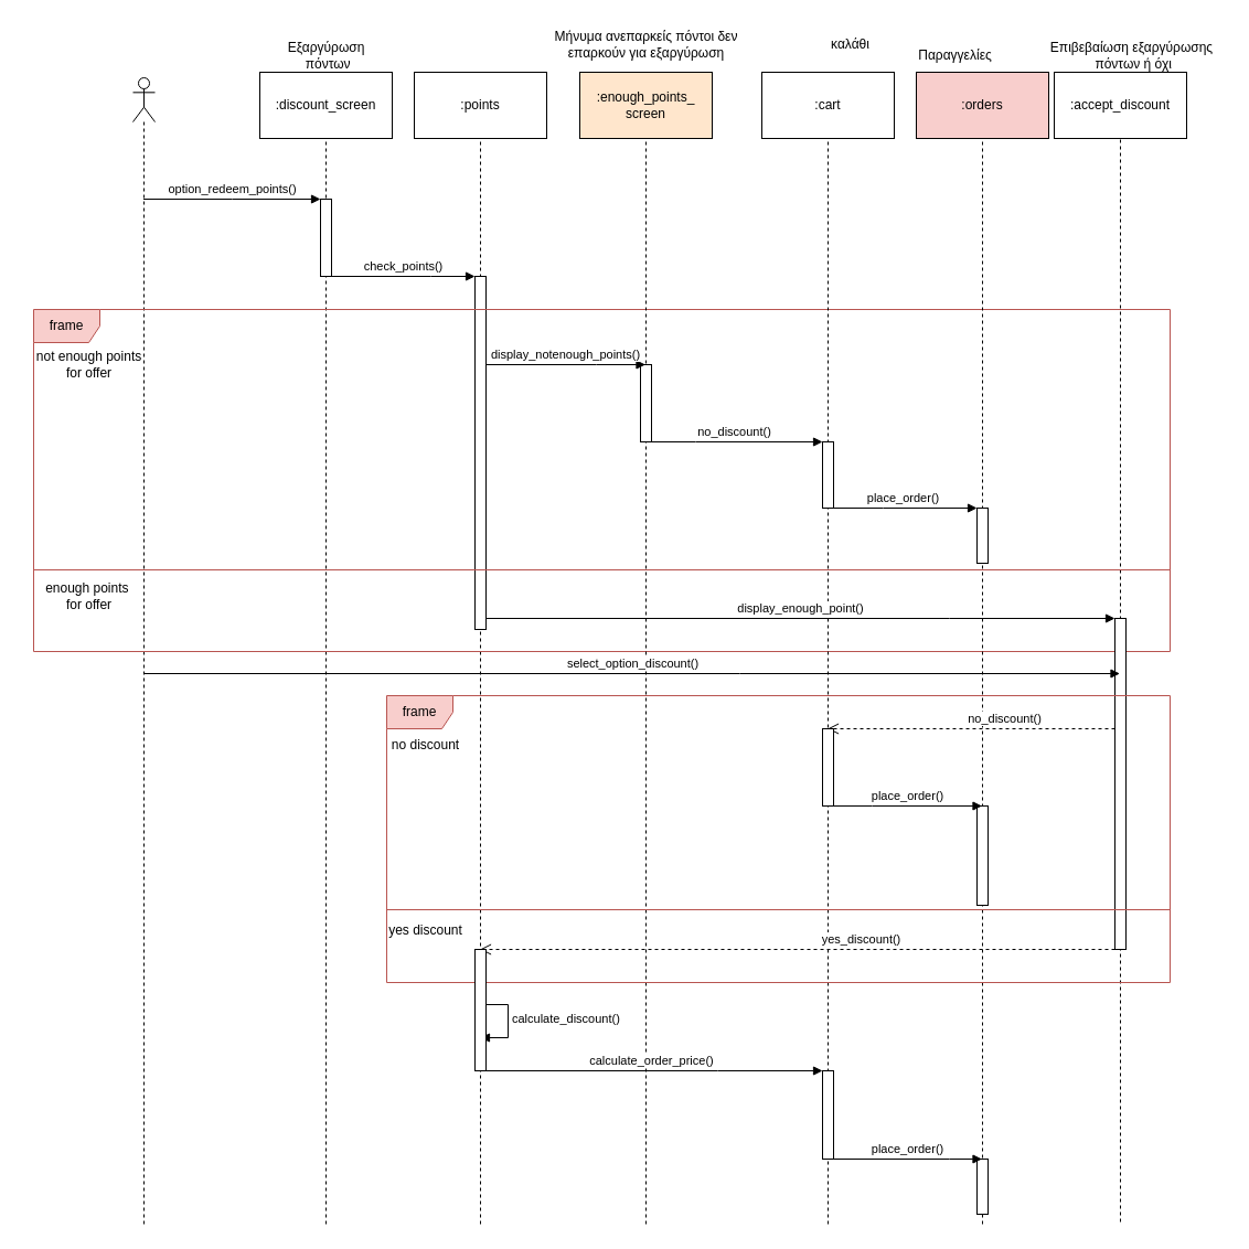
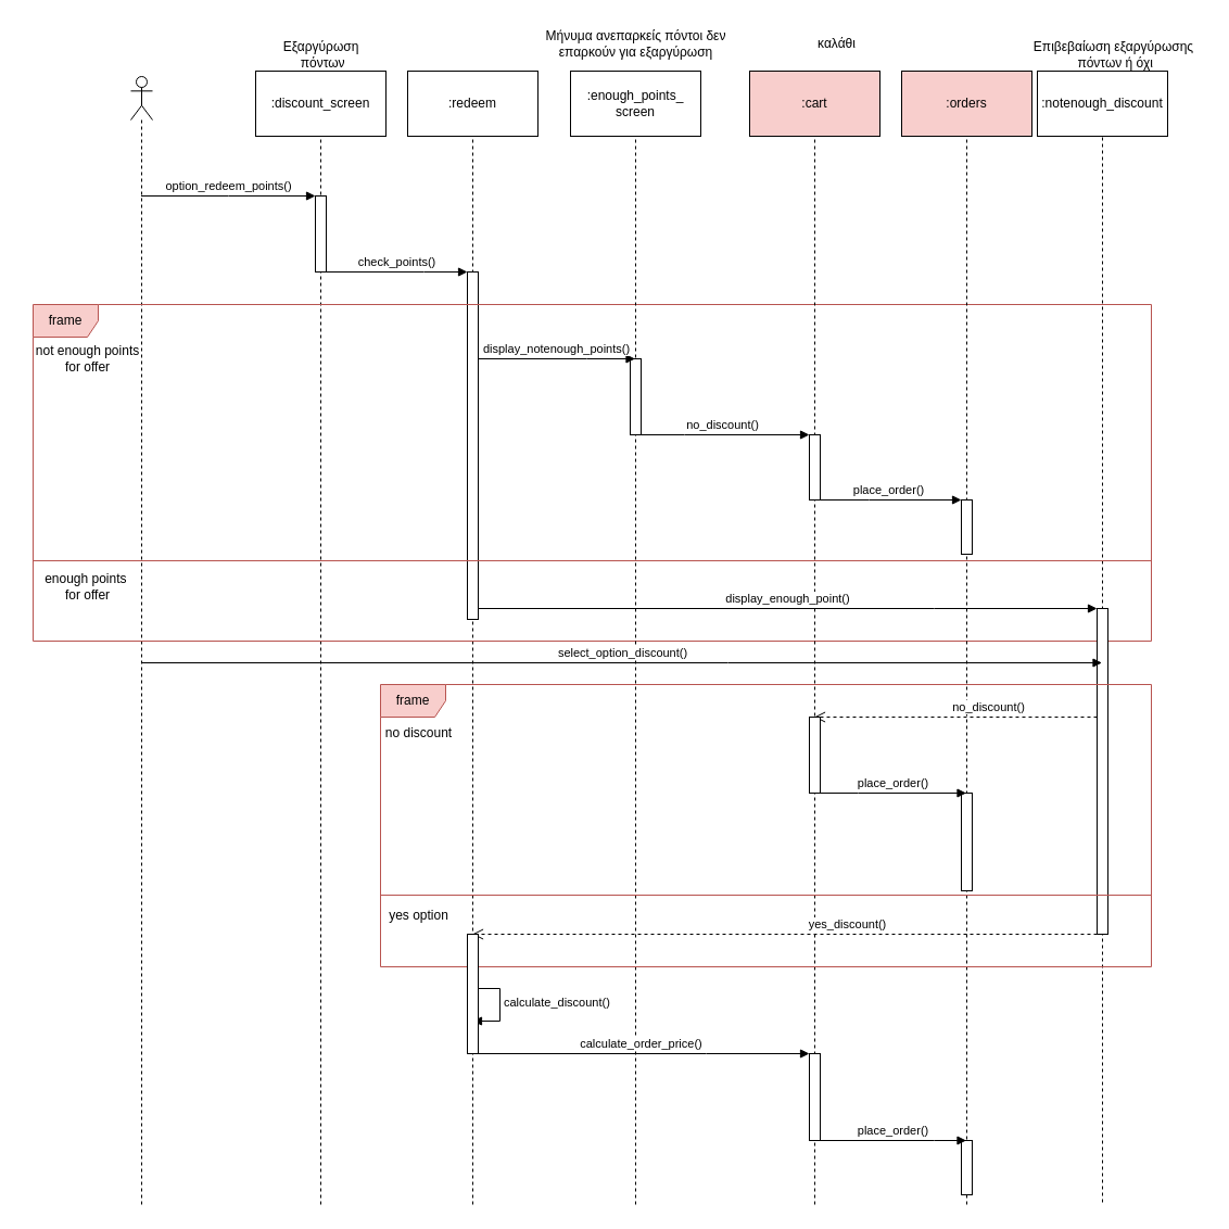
- <mxCell id="16" value="Παραγγελίες" style="text;html=1;align=center;verticalAlign=middle;resizable=0;points=[];autosize=1;strokeColor=none;fillColor=none;" parent="1" vertex="1"><mxGeometry x="820" y="35" width="90" height="30" as="geometry" /></mxCell>
- <mxCell id="34" value=":points" style="whiteSpace=wrap;html=1;" parent="1" vertex="1"><mxGeometry x="375" y="65" width="120" height="60" as="geometry" /></mxCell>
+ <mxCell id="34" value=":redeem" style="whiteSpace=wrap;html=1;" parent="1" vertex="1"><mxGeometry x="375" y="65" width="120" height="60" as="geometry" /></mxCell>
- <mxCell id="35" value=":enough_points_&lt;br&gt;screen" style="whiteSpace=wrap;html=1;fillColor=#ffe6cc;" parent="1" vertex="1"><mxGeometry x="525" y="65" width="120" height="60" as="geometry" /></mxCell>
+ <mxCell id="35" value=":enough_points_&lt;br&gt;screen" style="whiteSpace=wrap;html=1;" parent="1" vertex="1"><mxGeometry x="525" y="65" width="120" height="60" as="geometry" /></mxCell>
- <mxCell id="36" value=":cart" style="whiteSpace=wrap;html=1;" parent="1" vertex="1"><mxGeometry x="690" y="65" width="120" height="60" as="geometry" /></mxCell>
+ <mxCell id="36" value=":cart" style="whiteSpace=wrap;html=1;fillColor=#f8cecc;" parent="1" vertex="1"><mxGeometry x="690" y="65" width="120" height="60" as="geometry" /></mxCell>
- <mxCell id="38" value=":accept_discount" style="whiteSpace=wrap;html=1;" parent="1" vertex="1"><mxGeometry x="955" y="65" width="120" height="60" as="geometry" /></mxCell>
+ <mxCell id="38" value=":notenough_discount" style="whiteSpace=wrap;html=1;" parent="1" vertex="1"><mxGeometry x="955" y="65" width="120" height="60" as="geometry" /></mxCell>
- <mxCell id="30" value="yes discount" style="text;html=1;align=center;verticalAlign=middle;resizable=0;points=[];autosize=1;strokeColor=none;fillColor=none;" parent="1" vertex="1"><mxGeometry x="340" y="828" width="90" height="30" as="geometry" /></mxCell>
+ <mxCell id="30" value="yes option" style="text;html=1;align=center;verticalAlign=middle;resizable=0;points=[];autosize=1;strokeColor=none;fillColor=none;" parent="1" vertex="1"><mxGeometry x="340" y="828" width="90" height="30" as="geometry" /></mxCell>
